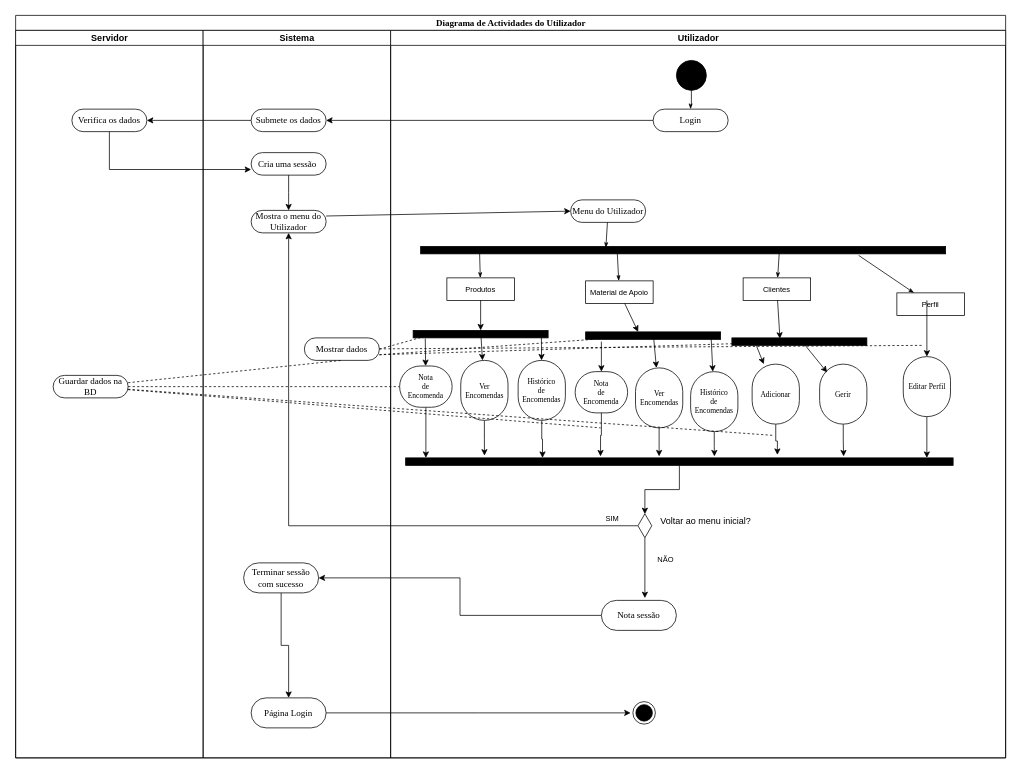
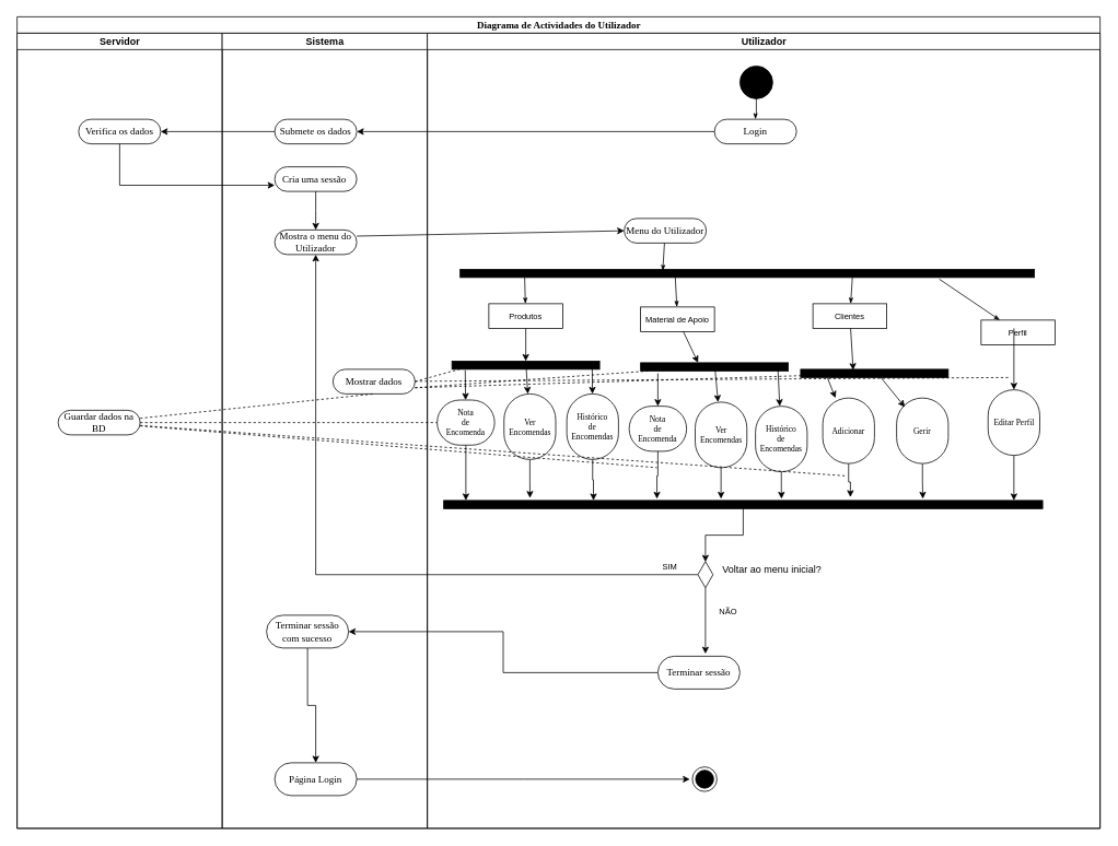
- <mxCell id="71" value="Nota sessão" style="rounded=1;whiteSpace=wrap;html=1;shadow=0;comic=0;labelBackgroundColor=none;strokeColor=#000000;strokeWidth=1;fillColor=#ffffff;fontFamily=Verdana;fontSize=12;fontColor=#000000;align=center;arcSize=50;" parent="25" vertex="1"><mxGeometry x="281" y="760" width="100" height="40" as="geometry" /></mxCell>
+ <mxCell id="71" value="Terminar sessão" style="rounded=1;whiteSpace=wrap;html=1;shadow=0;comic=0;labelBackgroundColor=none;strokeColor=#000000;strokeWidth=1;fillColor=#ffffff;fontFamily=Verdana;fontSize=12;fontColor=#000000;align=center;arcSize=50;" parent="25" vertex="1"><mxGeometry x="281" y="760" width="100" height="40" as="geometry" /></mxCell>
